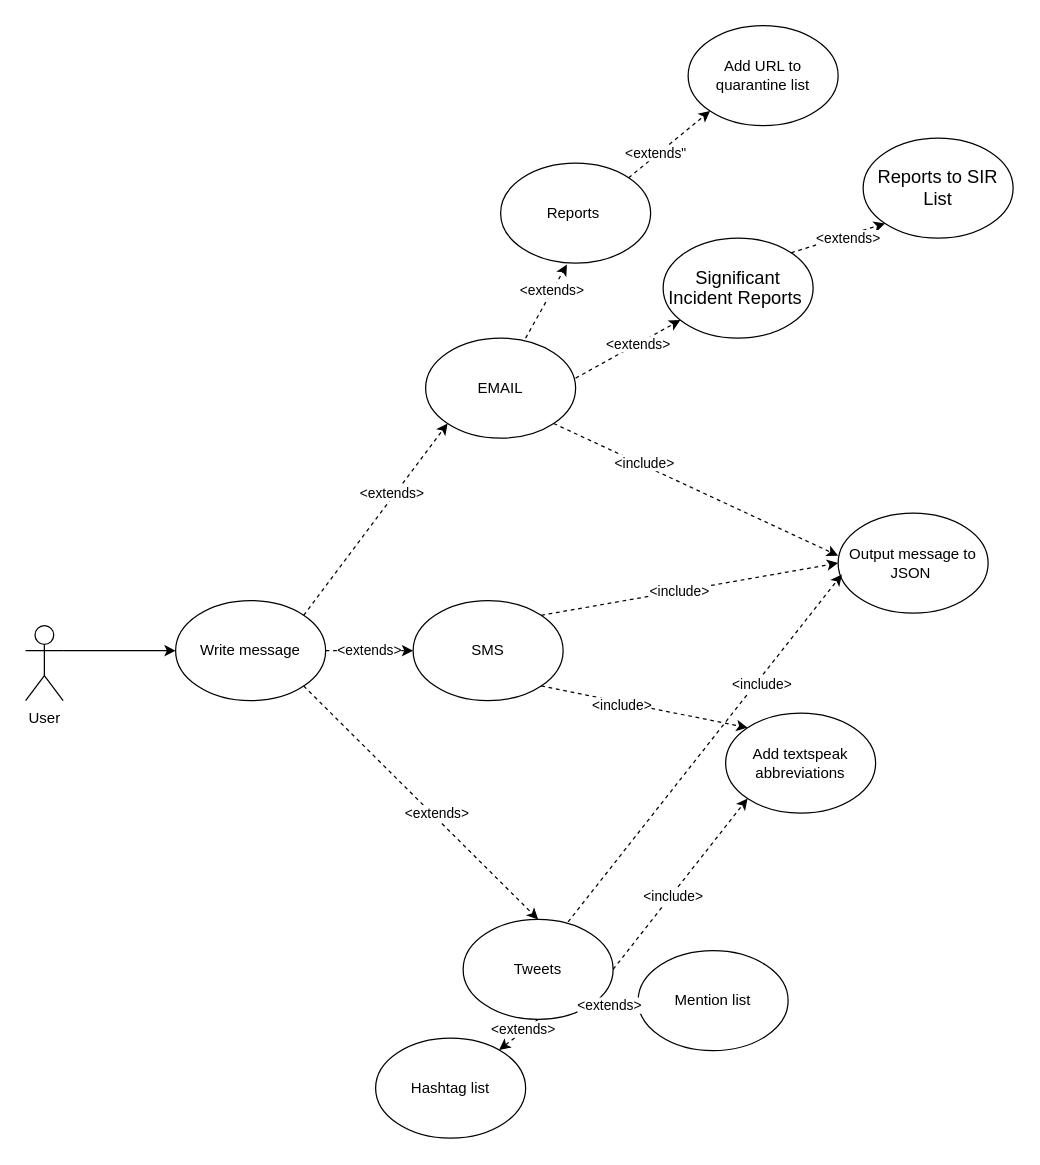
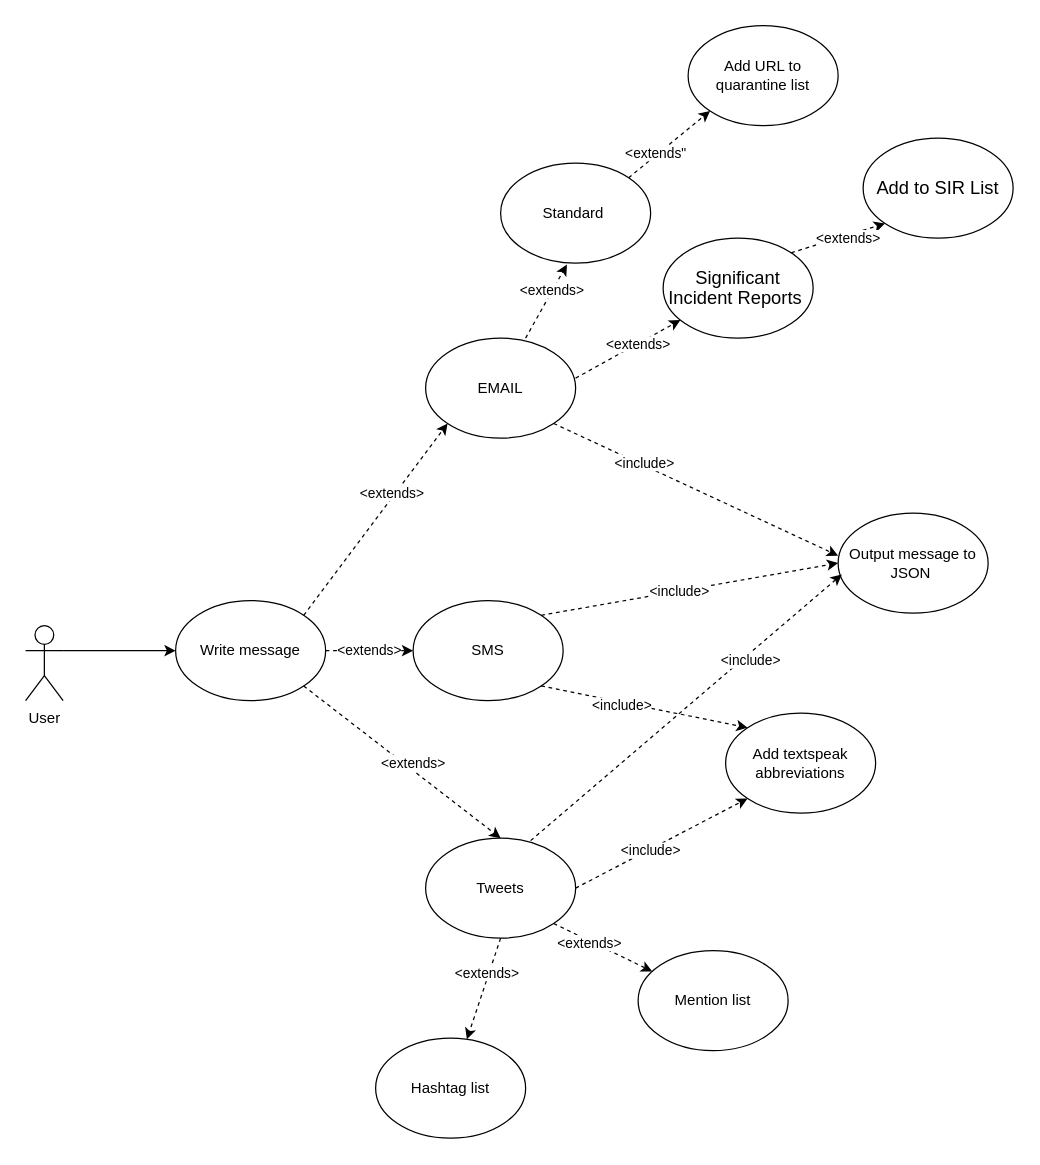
- <mxCell id="10" value="&lt;font face=&quot;calibri, sans-serif&quot;&gt;&lt;span style=&quot;font-size: 14.667px&quot;&gt;Reports to SIR List&lt;/span&gt;&lt;/font&gt;" style="ellipse;whiteSpace=wrap;html=1;fillColor=none;" parent="1" vertex="1"><mxGeometry x="690" y="110" width="120" height="80" as="geometry" /></mxCell>
+ <mxCell id="10" value="&lt;font face=&quot;calibri, sans-serif&quot;&gt;&lt;span style=&quot;font-size: 14.667px&quot;&gt;Add to SIR List&lt;/span&gt;&lt;/font&gt;" style="ellipse;whiteSpace=wrap;html=1;fillColor=none;" parent="1" vertex="1"><mxGeometry x="690" y="110" width="120" height="80" as="geometry" /></mxCell>
- <mxCell id="8" value="Reports&amp;nbsp;" style="ellipse;whiteSpace=wrap;html=1;fillColor=none;" parent="1" vertex="1"><mxGeometry x="400" y="130" width="120" height="80" as="geometry" /></mxCell>
+ <mxCell id="8" value="Standard&amp;nbsp;" style="ellipse;whiteSpace=wrap;html=1;fillColor=none;" parent="1" vertex="1"><mxGeometry x="400" y="130" width="120" height="80" as="geometry" /></mxCell>
- <mxCell id="5" value="Tweets" style="ellipse;whiteSpace=wrap;html=1;fillColor=none;" parent="1" vertex="1"><mxGeometry x="370" y="735" width="120" height="80" as="geometry" /></mxCell>
+ <mxCell id="5" value="Tweets" style="ellipse;whiteSpace=wrap;html=1;fillColor=none;" parent="1" vertex="1"><mxGeometry x="340" y="670" width="120" height="80" as="geometry" /></mxCell>
